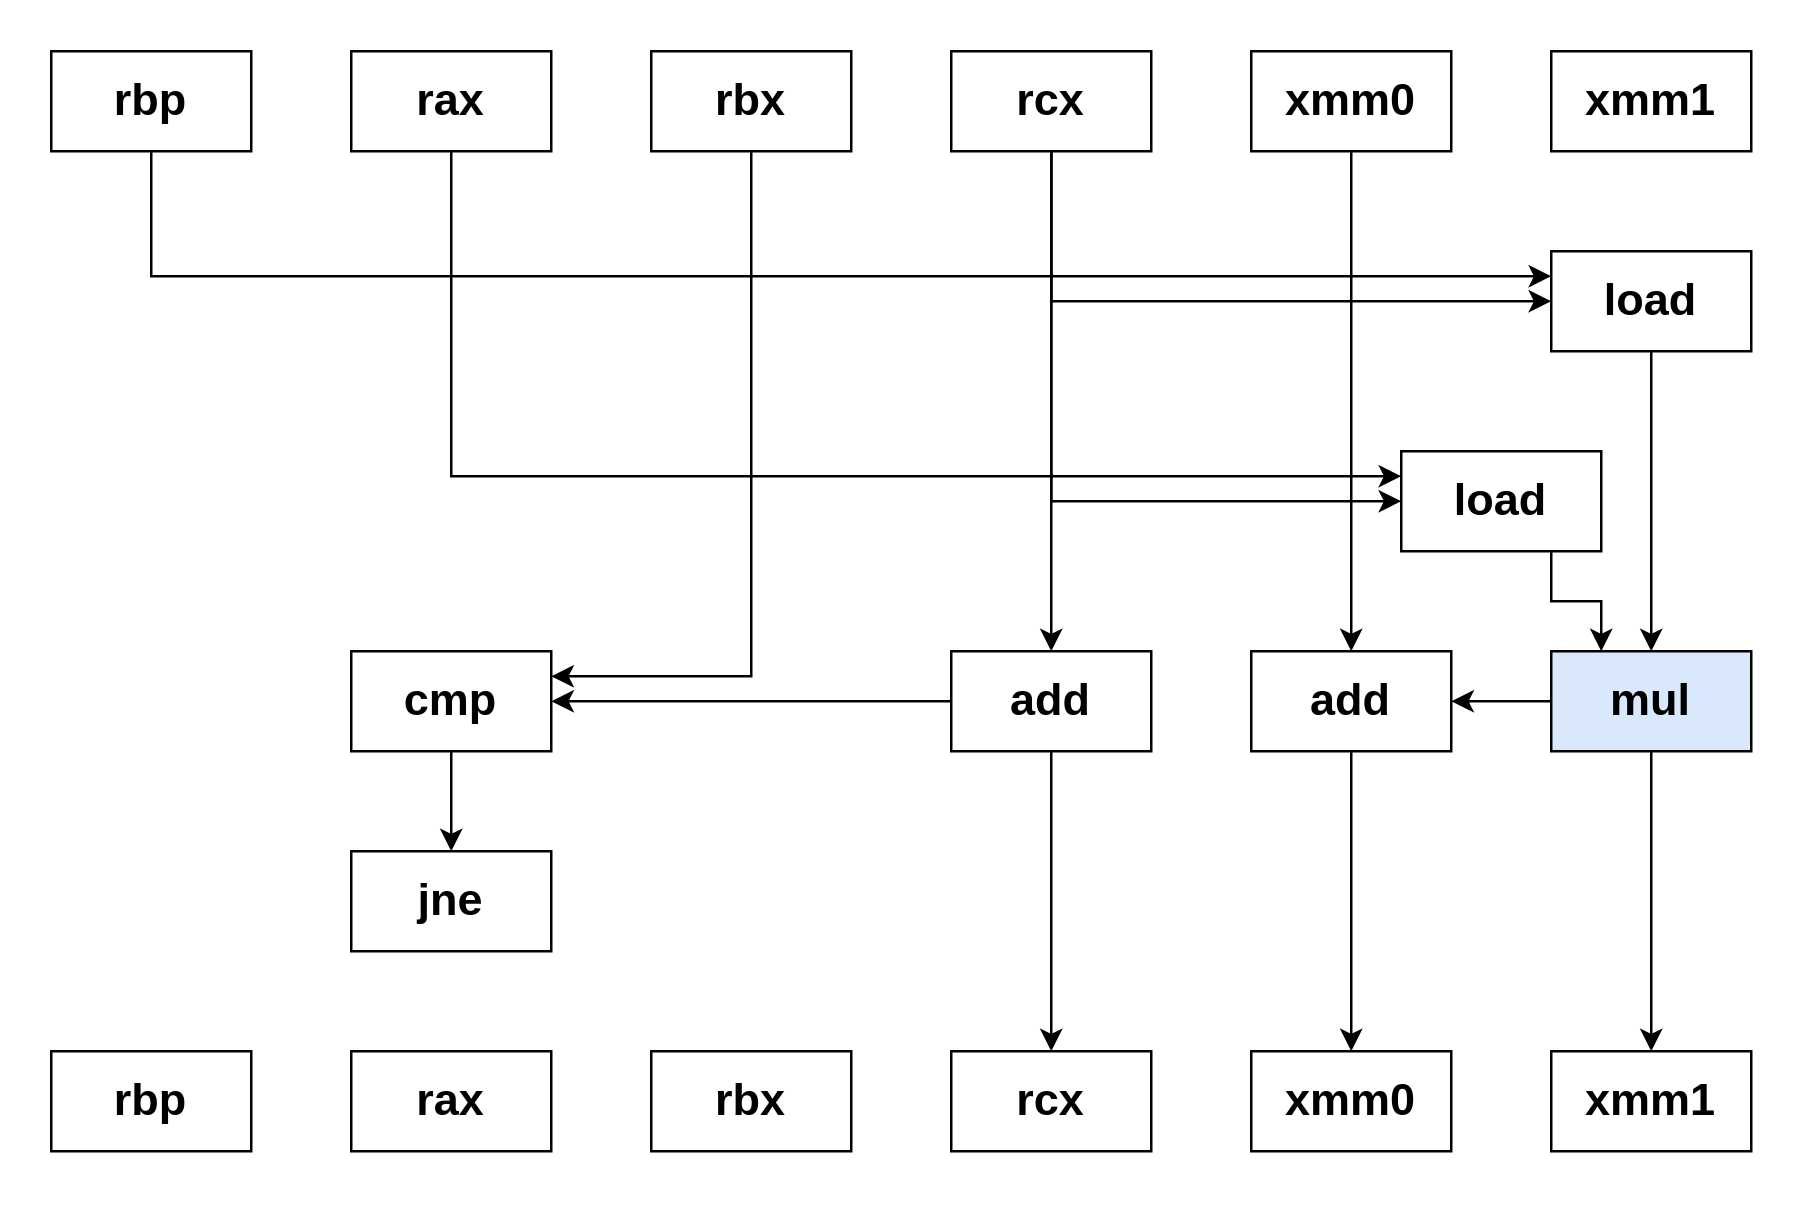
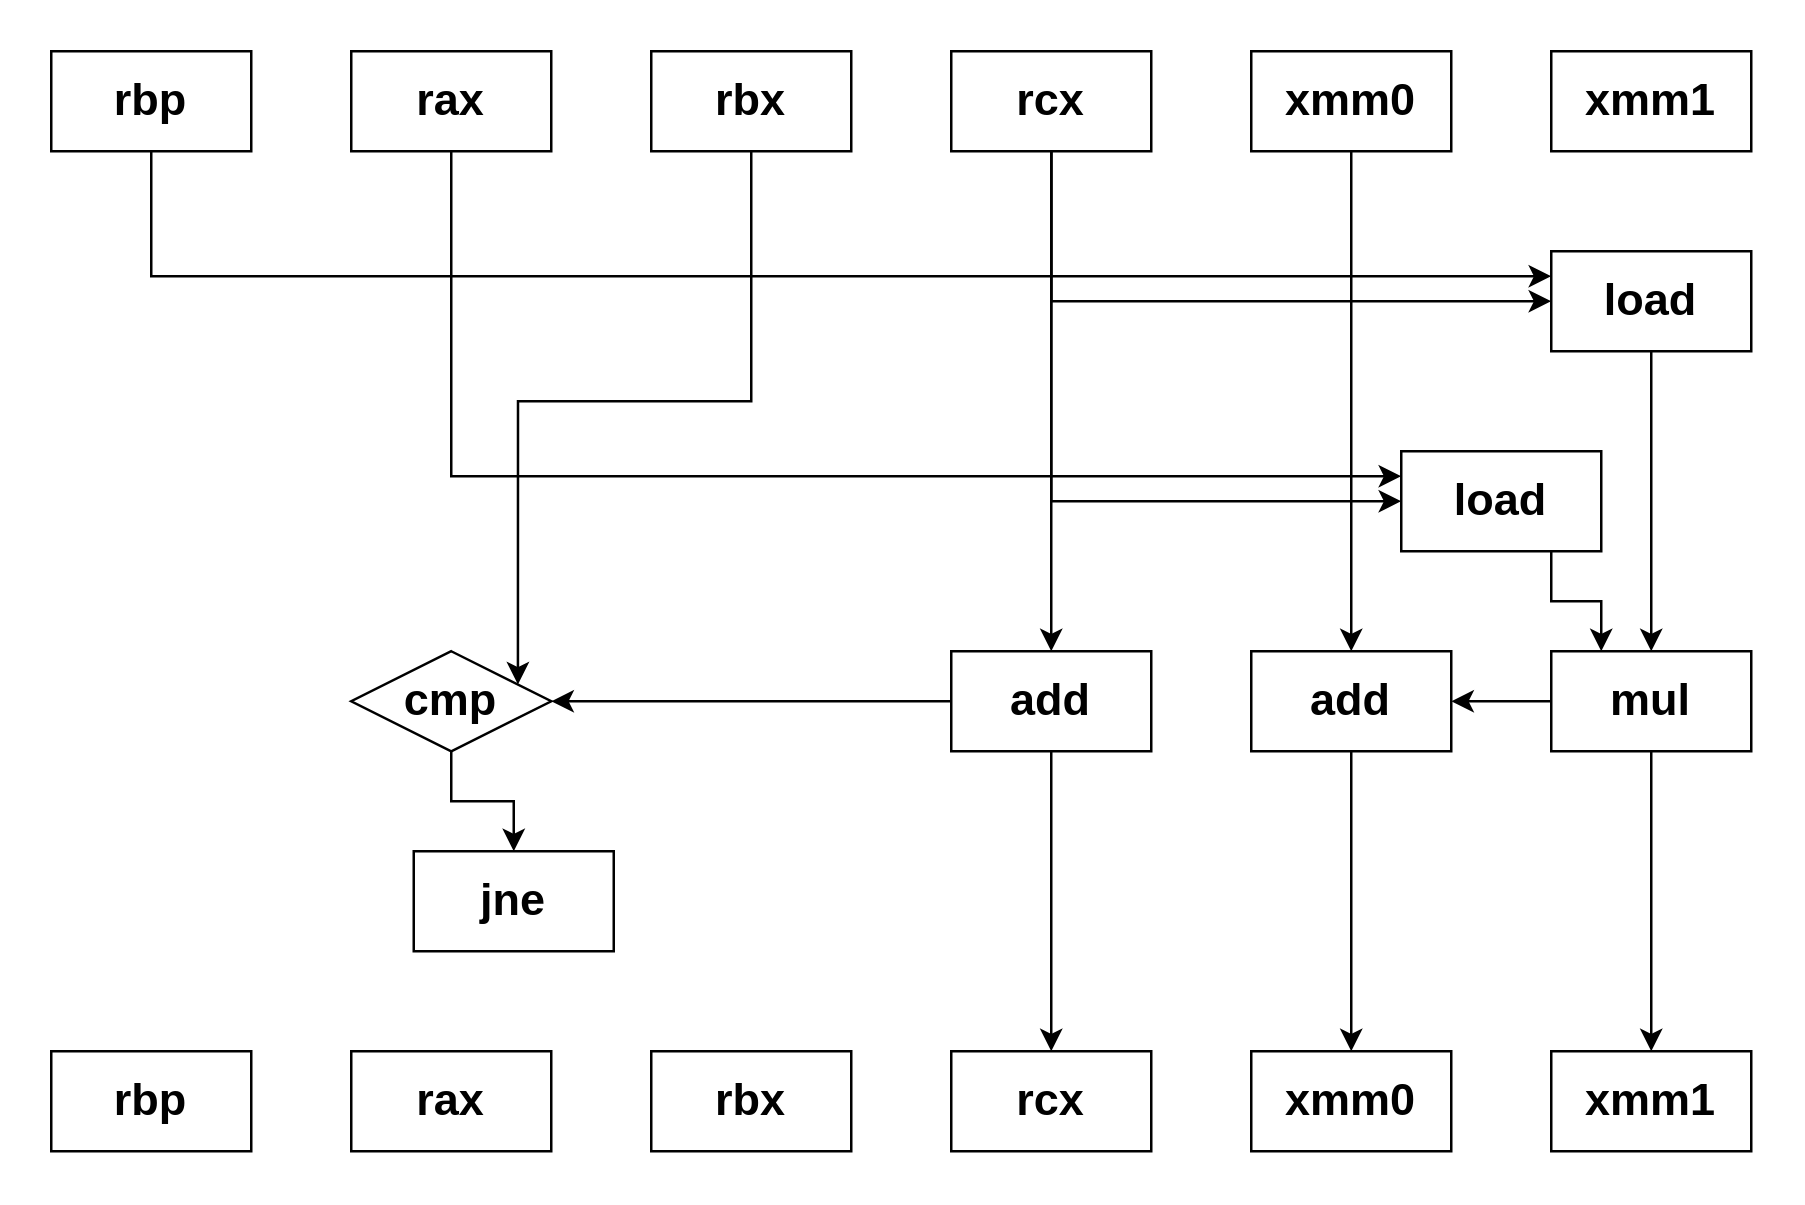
- <mxCell id="34" value="&lt;h2&gt;cmp&lt;/h2&gt;" style="rounded=0;whiteSpace=wrap;html=1;" vertex="1" parent="1"><mxGeometry x="140" y="260" width="80" height="40" as="geometry" /></mxCell>
+ <mxCell id="34" value="&lt;h2&gt;cmp&lt;/h2&gt;" style="rhombus;whiteSpace=wrap;html=1;" vertex="1" parent="1"><mxGeometry x="140" y="260" width="80" height="40" as="geometry" /></mxCell>
- <mxCell id="25" value="&lt;h2&gt;mul&lt;/h2&gt;" style="rounded=0;whiteSpace=wrap;html=1;fillColor=#dae8fc;" vertex="1" parent="1"><mxGeometry x="620" y="260" width="80" height="40" as="geometry" /></mxCell>
+ <mxCell id="25" value="&lt;h2&gt;mul&lt;/h2&gt;" style="rounded=0;whiteSpace=wrap;html=1;" vertex="1" parent="1"><mxGeometry x="620" y="260" width="80" height="40" as="geometry" /></mxCell>
- <mxCell id="35" value="&lt;h2&gt;jne&lt;/h2&gt;" style="rounded=0;whiteSpace=wrap;html=1;" vertex="1" parent="1"><mxGeometry x="140" y="340" width="80" height="40" as="geometry" /></mxCell>
+ <mxCell id="35" value="&lt;h2&gt;jne&lt;/h2&gt;" style="rounded=0;whiteSpace=wrap;html=1;" vertex="1" parent="1"><mxGeometry x="165" y="340" width="80" height="40" as="geometry" /></mxCell>
